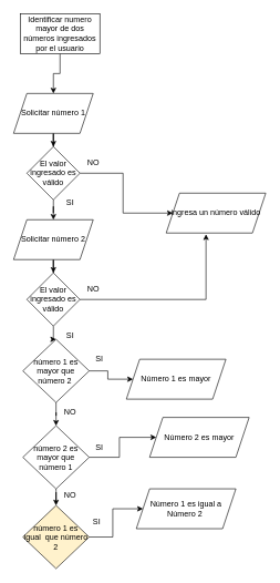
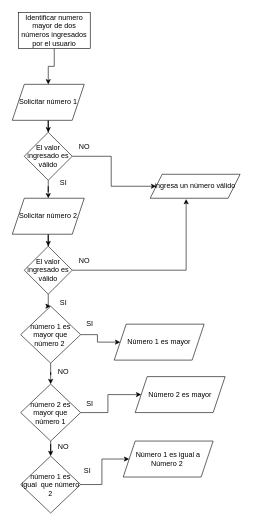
- <mxCell id="13" value="ingresa un número válido" style="shape=parallelogram;perimeter=parallelogramPerimeter;whiteSpace=wrap;html=1;fixedSize=1;" vertex="1" parent="1"><mxGeometry x="250" y="290" width="150" height="60" as="geometry" /></mxCell>
+ <mxCell id="13" value="ingresa un número válido" style="shape=parallelogram;perimeter=parallelogramPerimeter;whiteSpace=wrap;html=1;fixedSize=1;" vertex="1" parent="1"><mxGeometry x="250" y="290" width="150" height="40" as="geometry" /></mxCell>
- <mxCell id="23" value="número 1 es igual&amp;nbsp; que número 2" style="rhombus;whiteSpace=wrap;html=1;fillColor=#fff2cc;" vertex="1" parent="1"><mxGeometry x="34" y="760" width="100" height="95" as="geometry" /></mxCell>
+ <mxCell id="23" value="número 1 es igual&amp;nbsp; que número 2" style="rhombus;whiteSpace=wrap;html=1;" vertex="1" parent="1"><mxGeometry x="34" y="760" width="100" height="95" as="geometry" /></mxCell>
